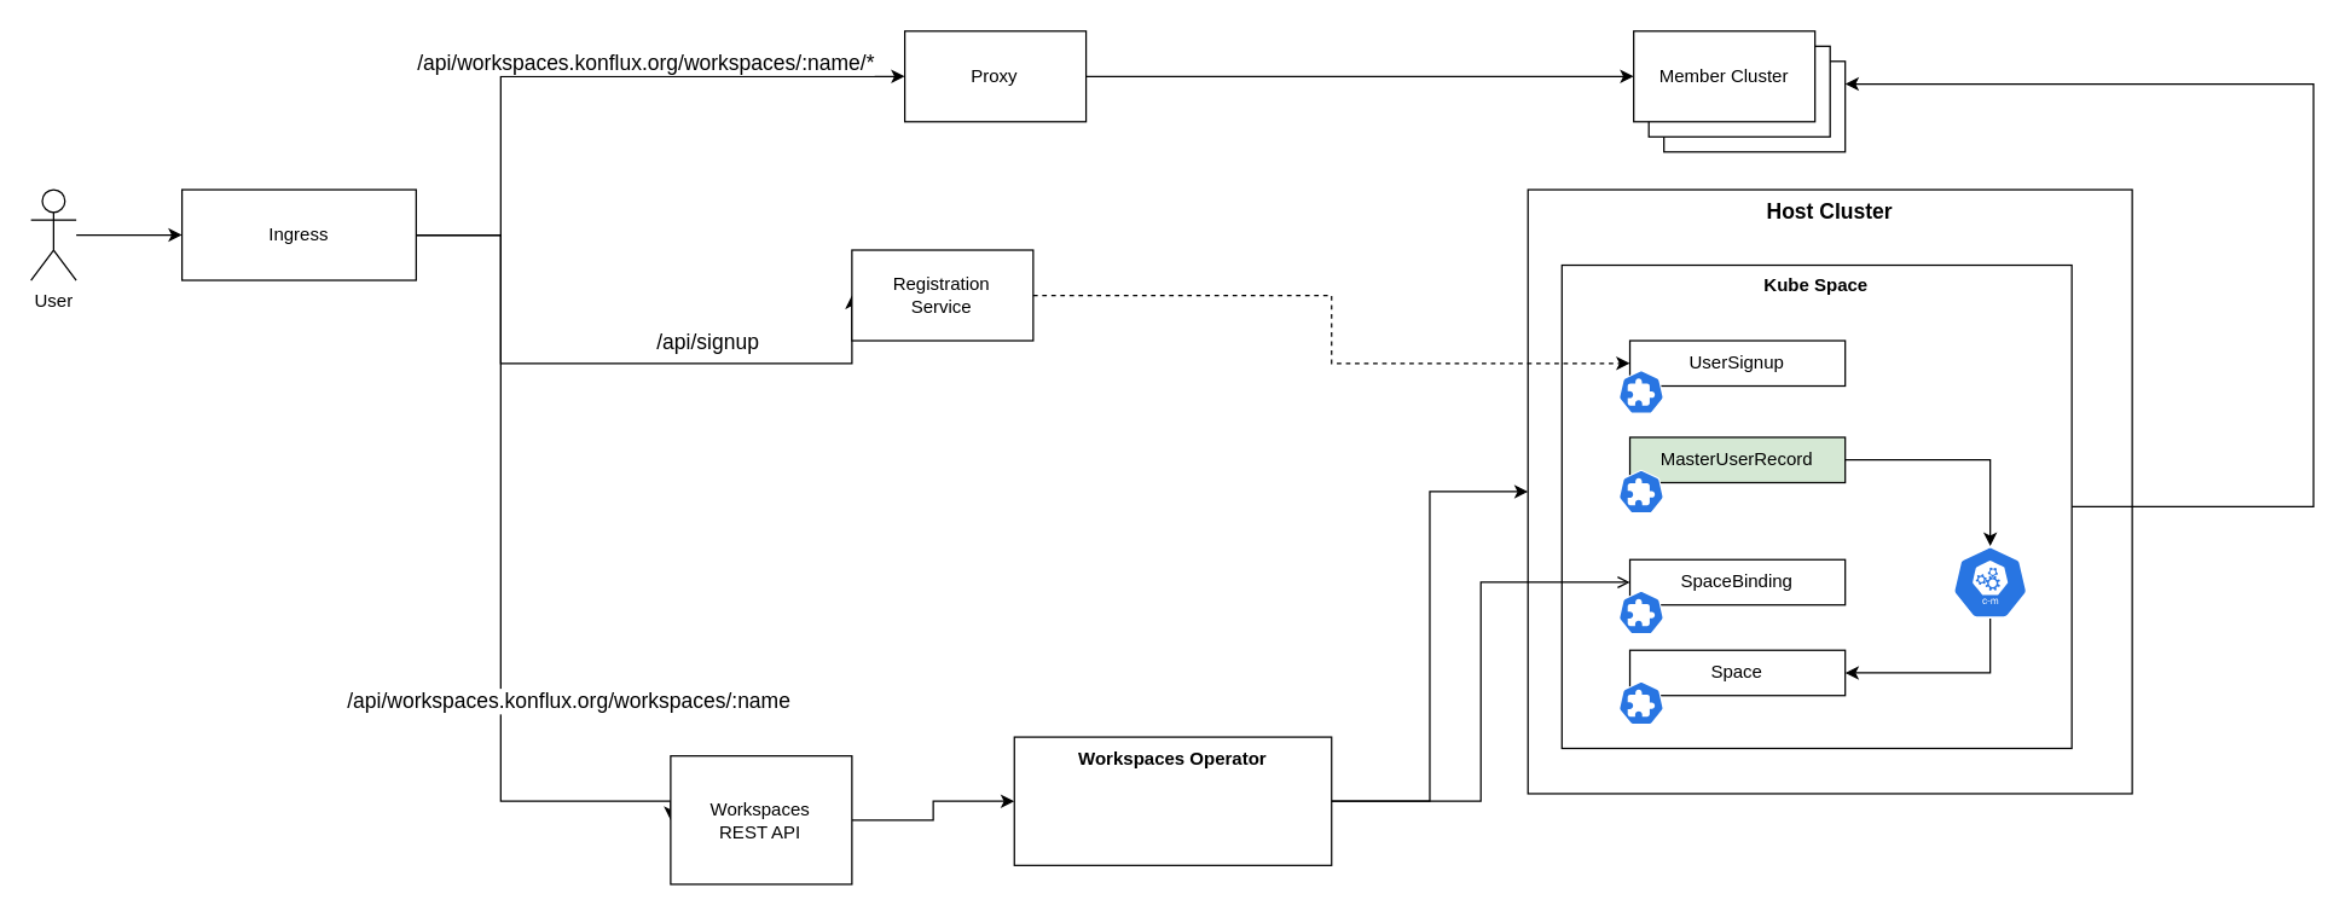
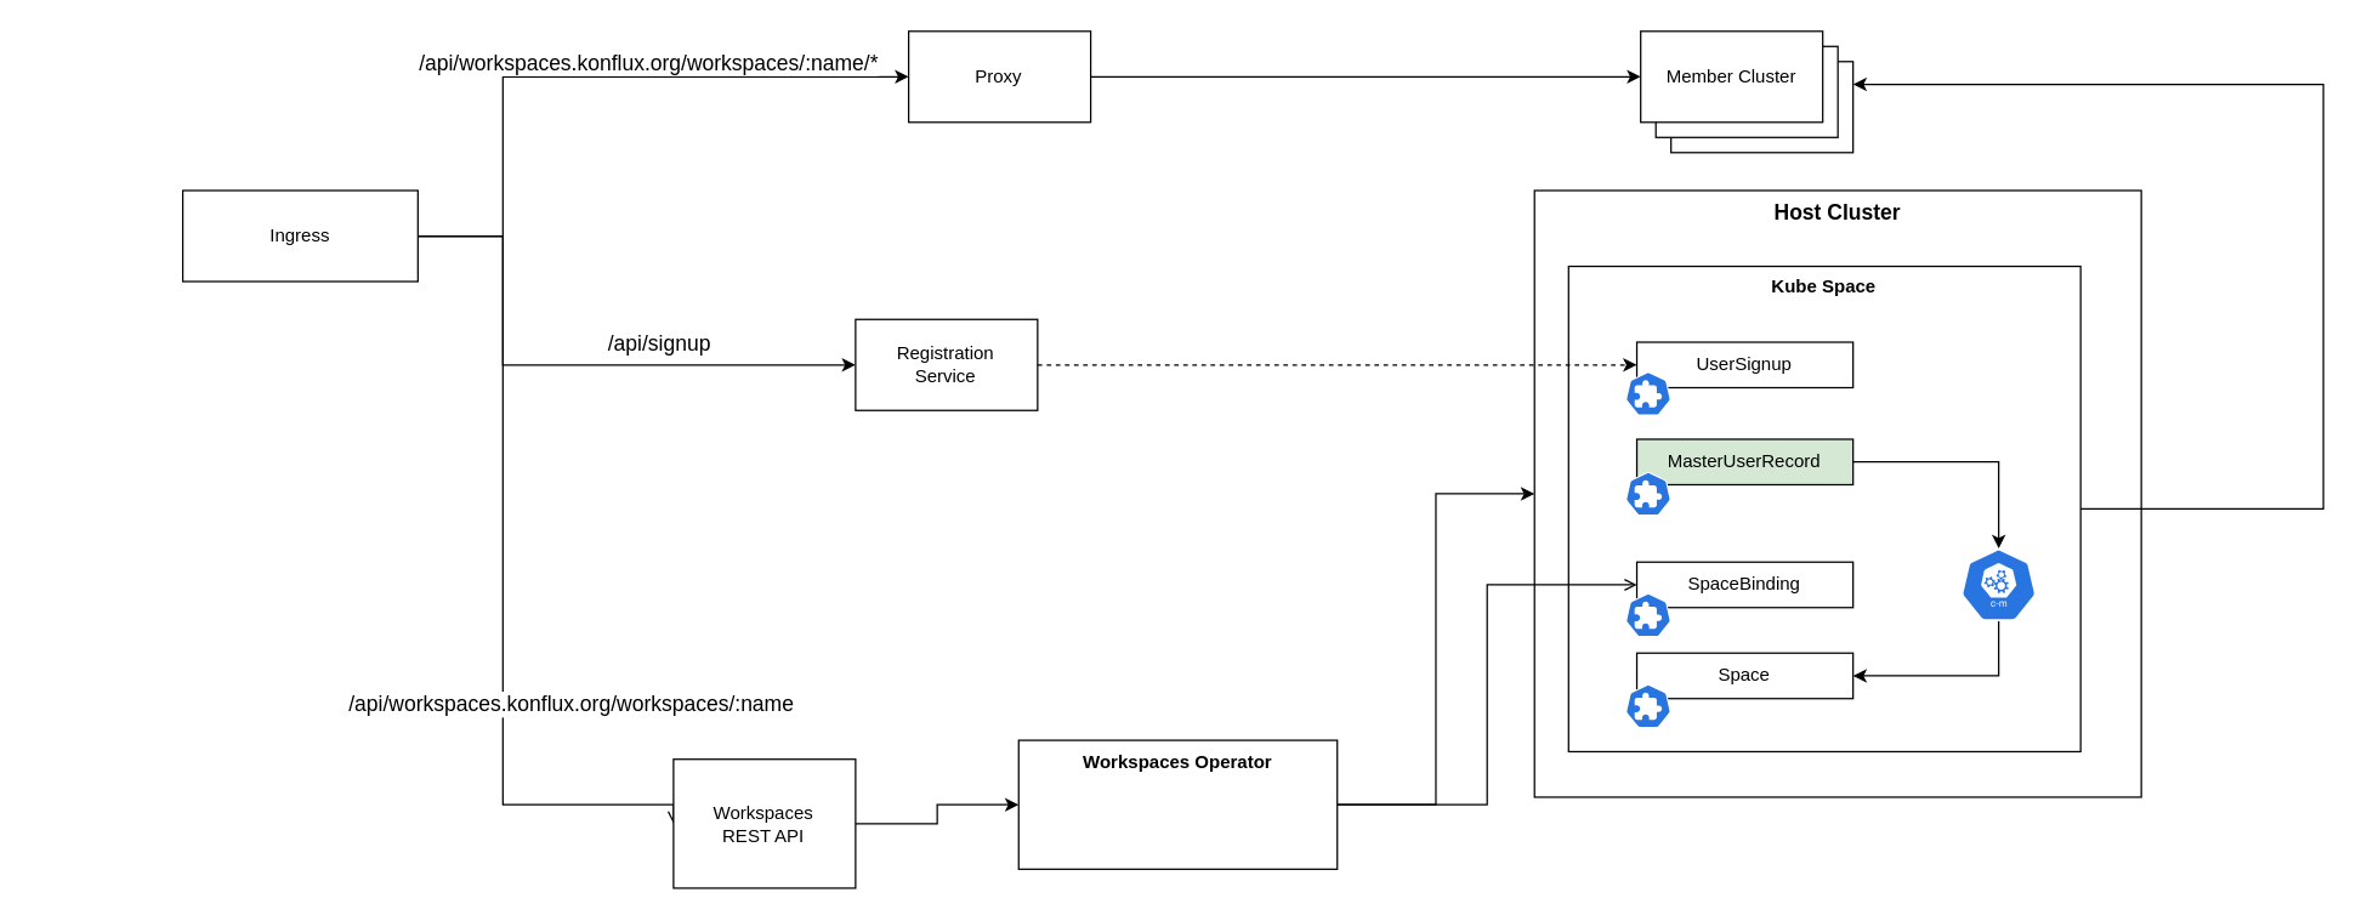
- <mxCell id="10" value="User" style="shape=umlActor;verticalLabelPosition=bottom;verticalAlign=top;html=1;outlineConnect=0;" parent="1" vertex="1"><mxGeometry x="20" y="125" width="30" height="60" as="geometry" /></mxCell>
- <mxCell id="9" style="edgeStyle=orthogonalEdgeStyle;rounded=0;orthogonalLoop=1;jettySize=auto;html=1;entryX=0;entryY=0.5;entryDx=0;entryDy=0;" parent="1" source="10" target="8" edge="1"><mxGeometry relative="1" as="geometry" /></mxCell>
- <mxCell id="15" value="Registration &lt;br&gt;Service" style="rounded=0;whiteSpace=wrap;html=1;" parent="1" vertex="1"><mxGeometry x="563.47" y="165" width="120" height="60" as="geometry" /></mxCell>
+ <mxCell id="15" value="Registration &lt;br&gt;Service" style="rounded=0;whiteSpace=wrap;html=1;" parent="1" vertex="1"><mxGeometry x="563.47" y="210" width="120" height="60" as="geometry" /></mxCell>
- <mxCell id="2" style="edgeStyle=orthogonalEdgeStyle;rounded=0;orthogonalLoop=1;jettySize=auto;html=1;fontSize=14;entryX=0;entryY=0.5;entryDx=0;entryDy=0;" parent="1" source="8" target="12" edge="1"><mxGeometry relative="1" as="geometry"><Array as="points"><mxPoint x="331" y="155" /><mxPoint x="331" y="530" /></Array></mxGeometry></mxCell>
+ <mxCell id="2" style="edgeStyle=orthogonalEdgeStyle;rounded=0;orthogonalLoop=1;jettySize=auto;html=1;fontSize=14;entryX=0;entryY=0.5;entryDx=0;entryDy=0;endArrow=open;" parent="1" source="8" target="12" edge="1"><mxGeometry relative="1" as="geometry"><Array as="points"><mxPoint x="331" y="155" /><mxPoint x="331" y="530" /></Array></mxGeometry></mxCell>
